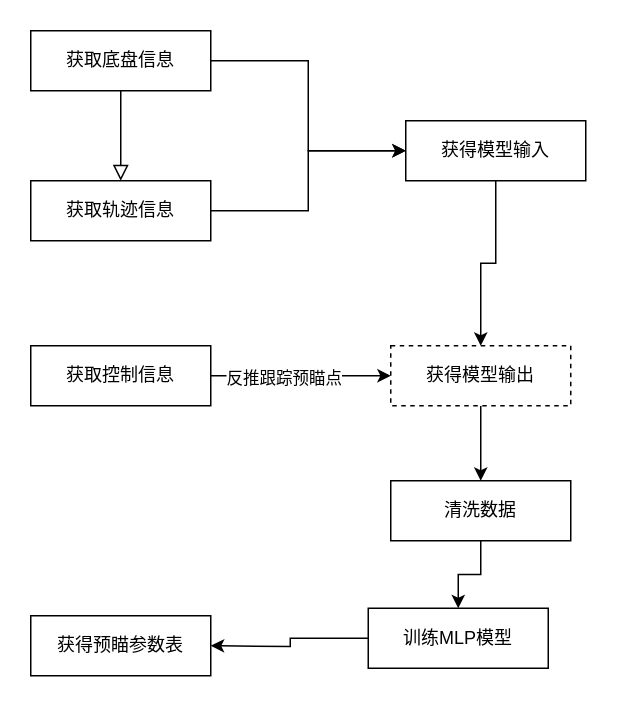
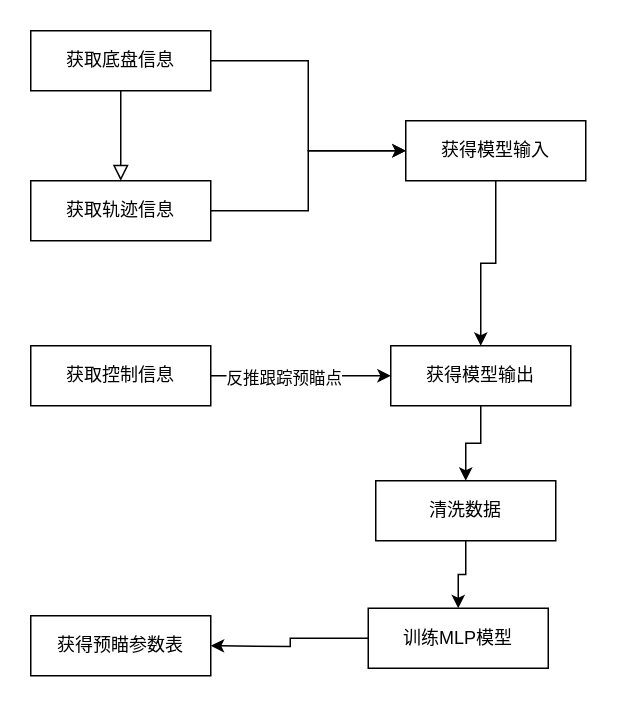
- <mxCell id="13" value="获得模型输出" style="rounded=0;whiteSpace=wrap;html=1;fontSize=12;glass=0;strokeWidth=1;shadow=0;dashed=1;" vertex="1" parent="1"><mxGeometry x="260" y="230" width="120" height="40" as="geometry" /></mxCell>
+ <mxCell id="13" value="获得模型输出" style="rounded=0;whiteSpace=wrap;html=1;fontSize=12;glass=0;strokeWidth=1;shadow=0;" vertex="1" parent="1"><mxGeometry x="260" y="230" width="120" height="40" as="geometry" /></mxCell>
- <mxCell id="15" value="清洗数据" style="rounded=0;whiteSpace=wrap;html=1;fontSize=12;glass=0;strokeWidth=1;shadow=0;" vertex="1" parent="1"><mxGeometry x="260" y="320" width="120" height="40" as="geometry" /></mxCell>
+ <mxCell id="15" value="清洗数据" style="rounded=0;whiteSpace=wrap;html=1;fontSize=12;glass=0;strokeWidth=1;shadow=0;" vertex="1" parent="1"><mxGeometry x="250" y="320" width="120" height="40" as="geometry" /></mxCell>
